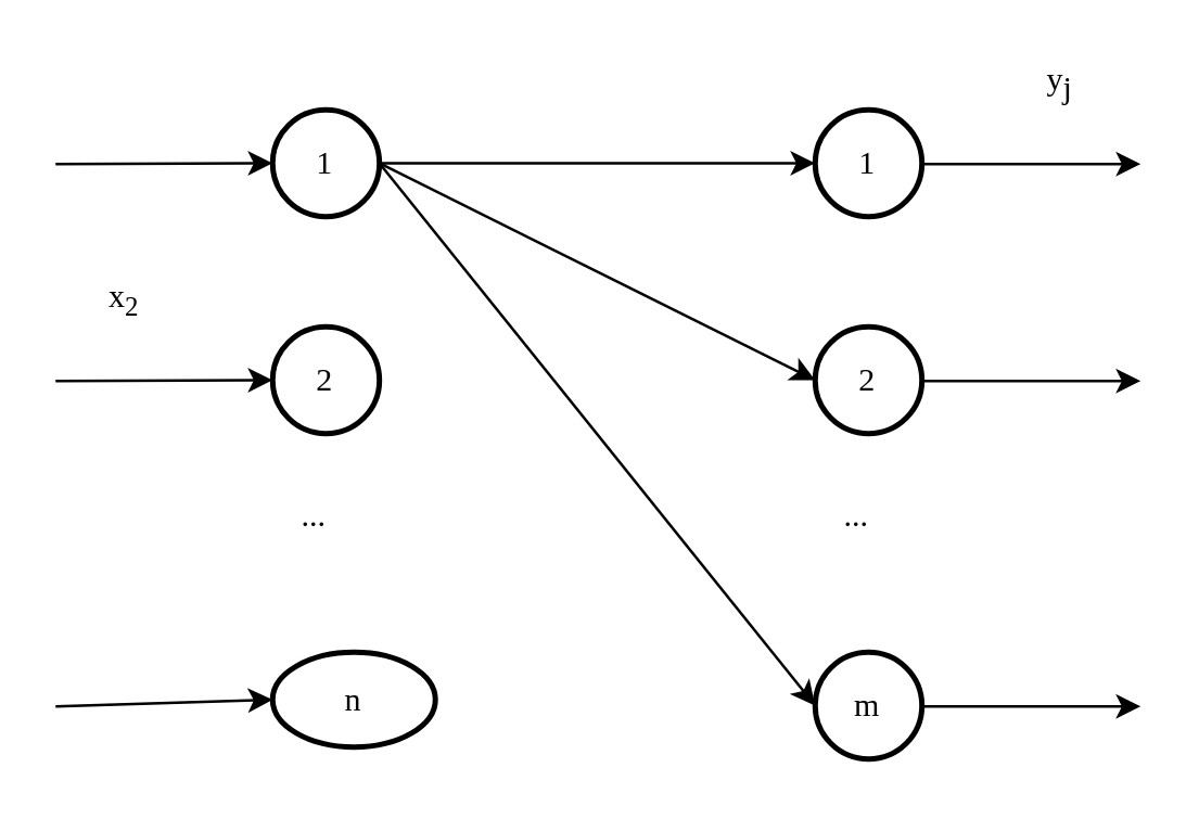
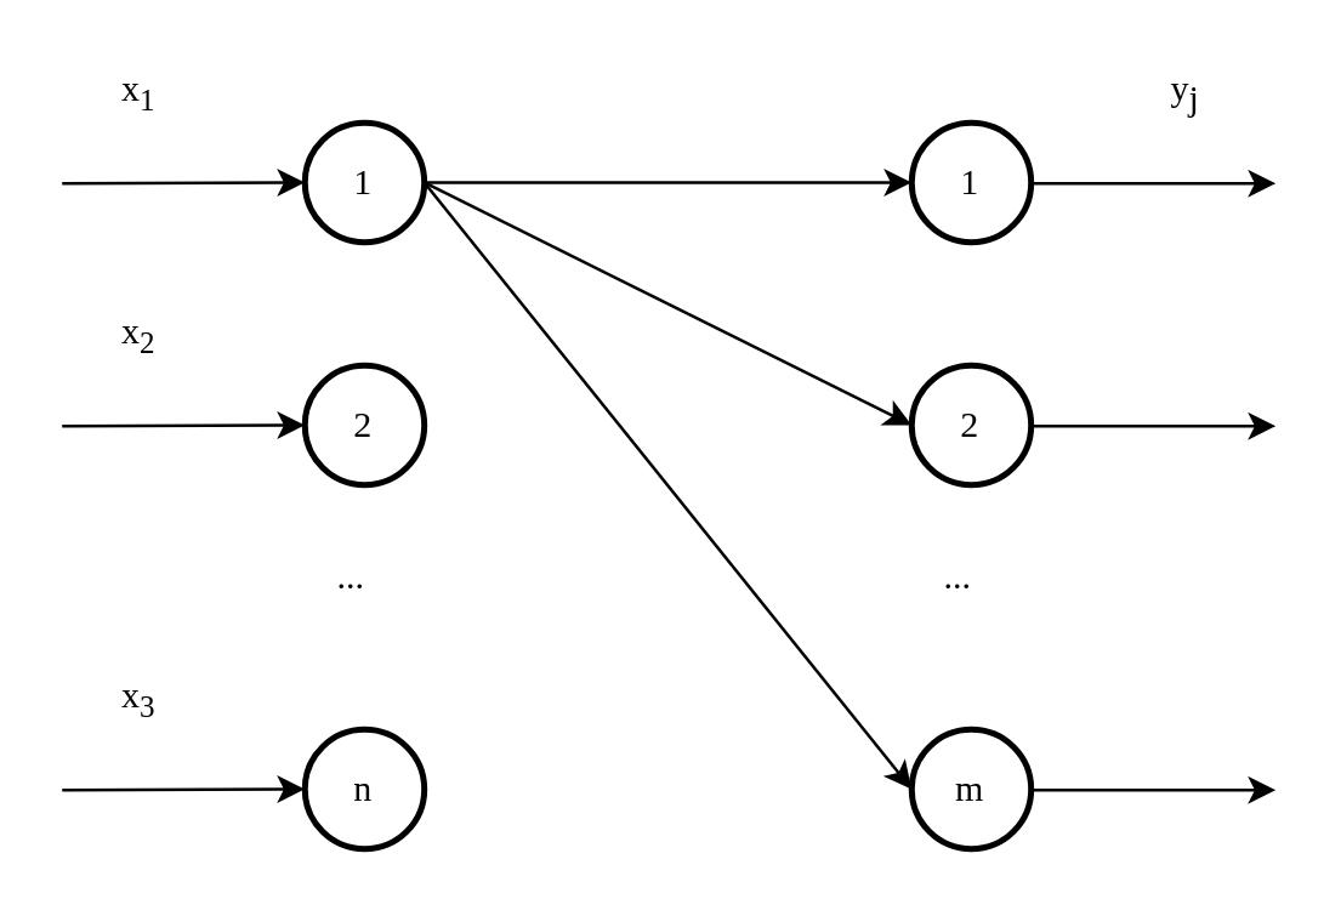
+ <mxCell id="20" value="x&lt;sub&gt;1&lt;/sub&gt;" style="text;html=1;align=center;verticalAlign=middle;resizable=0;points=[];autosize=1;fontFamily=Times New Roman;fontSize=12;" parent="1" vertex="1"><mxGeometry x="30" y="20" width="30" height="20" as="geometry" /></mxCell>
+ <mxCell id="22" value="x&lt;sub&gt;3&lt;/sub&gt;" style="text;html=1;align=center;verticalAlign=middle;resizable=0;points=[];autosize=1;fontFamily=Times New Roman;fontSize=12;" vertex="1" parent="1"><mxGeometry x="30" y="220" width="30" height="20" as="geometry" /></mxCell>
- <mxCell id="7" value="n" style="strokeWidth=2;html=1;shape=mxgraph.flowchart.start_2;whiteSpace=wrap;fontFamily=Times New Roman;fontSize=12;" parent="1" vertex="1"><mxGeometry x="100" y="240" width="60" height="35" as="geometry" /></mxCell>
+ <mxCell id="7" value="n" style="strokeWidth=2;html=1;shape=mxgraph.flowchart.start_2;whiteSpace=wrap;fontFamily=Times New Roman;fontSize=12;" parent="1" vertex="1"><mxGeometry x="100" y="240" width="39.37" height="39.37" as="geometry" /></mxCell>
